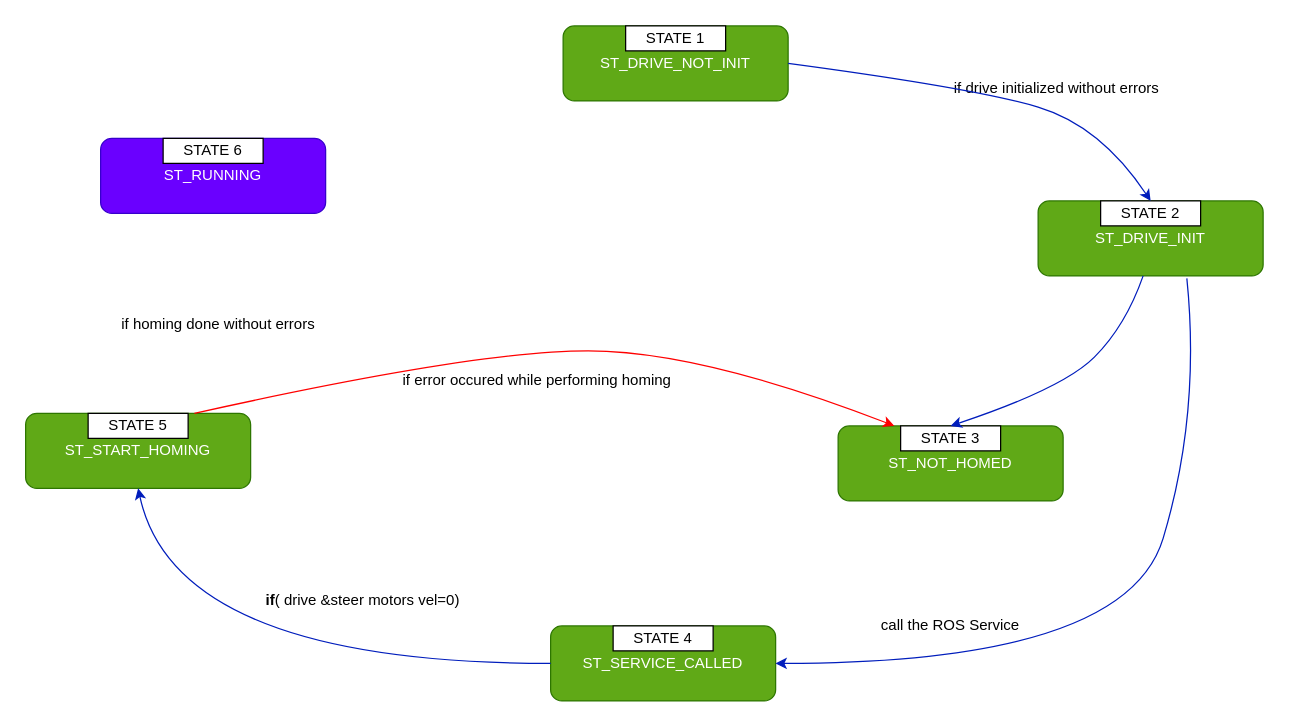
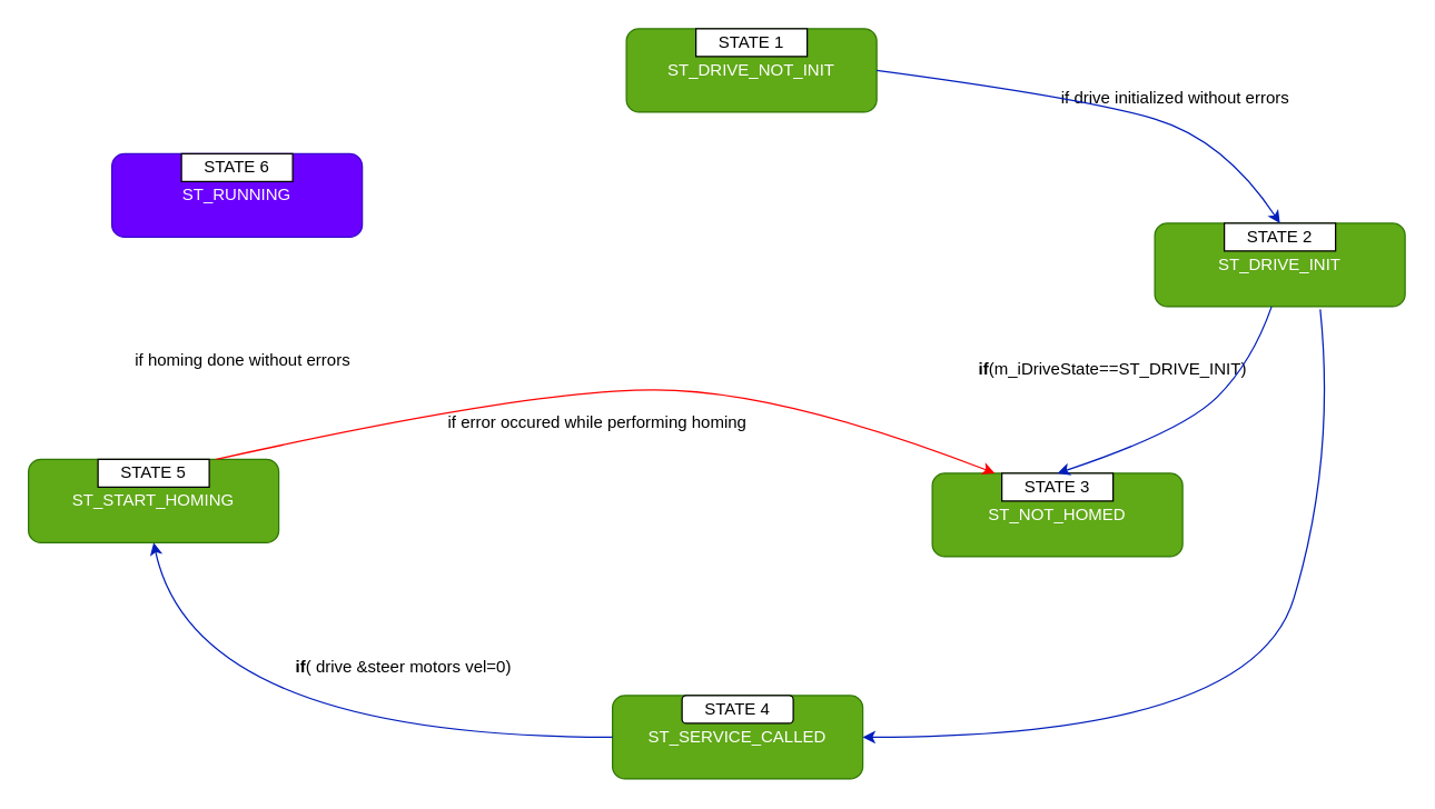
+ <mxCell id="15" value="&lt;b&gt;if&lt;/b&gt;(m_iDriveState==ST_DRIVE_INIT)" style="text;html=1;strokeColor=none;fillColor=none;align=center;verticalAlign=middle;whiteSpace=wrap;rounded=0;" vertex="1" parent="1"><mxGeometry x="700" y="255" width="200" height="20" as="geometry" /></mxCell>
- <mxCell id="16" value="call the ROS Service " style="text;html=1;strokeColor=none;fillColor=none;align=center;verticalAlign=middle;whiteSpace=wrap;rounded=0;" vertex="1" parent="1"><mxGeometry x="660" y="490" width="200" height="20" as="geometry" /></mxCell>
- <mxCell id="7" value="STATE 4" style="rounded=0;whiteSpace=wrap;html=1;" vertex="1" parent="1"><mxGeometry x="490" y="500" width="80" height="20" as="geometry" /></mxCell>
+ <mxCell id="7" value="STATE 4" style="whiteSpace=wrap;html=1;rounded=1;" vertex="1" parent="1"><mxGeometry x="490" y="500" width="80" height="20" as="geometry" /></mxCell>
